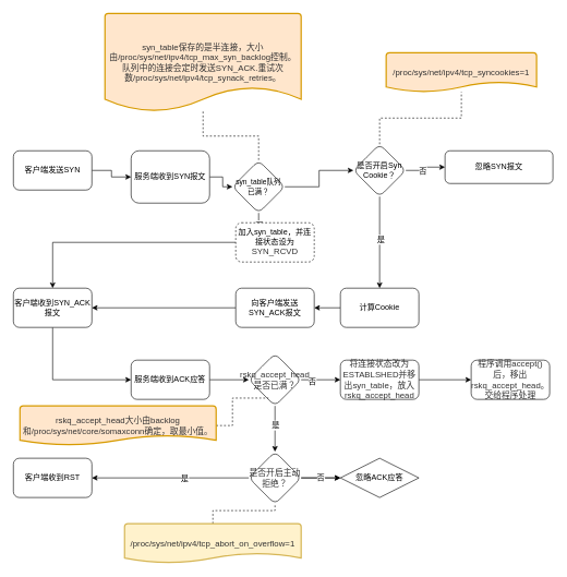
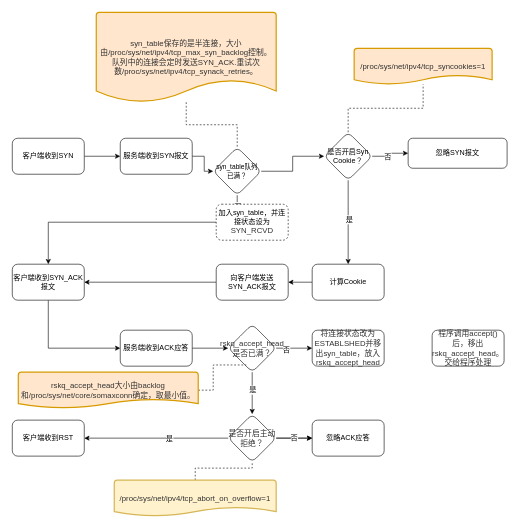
- <mxCell id="3" value="客户端发送SYN" style="rounded=1;whiteSpace=wrap;html=1;" vertex="1" parent="1"><mxGeometry x="20" y="230" width="120" height="60" as="geometry" /></mxCell>
+ <mxCell id="3" value="客户端收到SYN" style="rounded=1;whiteSpace=wrap;html=1;" vertex="1" parent="1"><mxGeometry x="20" y="230" width="120" height="60" as="geometry" /></mxCell>
- <mxCell id="5" value="服务端收到SYN报文" style="rounded=1;whiteSpace=wrap;html=1;" vertex="1" parent="1"><mxGeometry x="200" y="230" width="120" height="80" as="geometry" /></mxCell>
+ <mxCell id="5" value="服务端收到SYN报文" style="rounded=1;whiteSpace=wrap;html=1;" vertex="1" parent="1"><mxGeometry x="200" y="230" width="120" height="60" as="geometry" /></mxCell>
- <mxCell id="32" value="" style="edgeStyle=orthogonalEdgeStyle;rounded=0;orthogonalLoop=1;jettySize=auto;html=1;fontSize=12;" edge="1" parent="1" source="33" target="34"><mxGeometry relative="1" as="geometry" /></mxCell>
- <mxCell id="41" value="忽略ACK应答" style="rhombus;whiteSpace=wrap;html=1;" vertex="1" parent="1"><mxGeometry x="520" y="700" width="120" height="60" as="geometry" /></mxCell>
+ <mxCell id="41" value="忽略ACK应答" style="whiteSpace=wrap;html=1;rounded=1;" vertex="1" parent="1"><mxGeometry x="520" y="700" width="120" height="60" as="geometry" /></mxCell>
